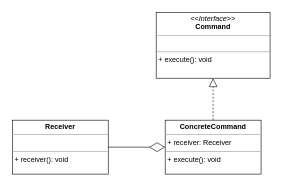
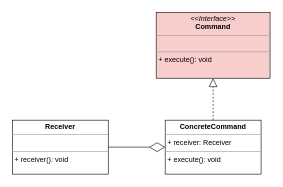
- <mxCell id="2" value="&lt;p style=&quot;margin: 0px ; margin-top: 4px ; text-align: center&quot;&gt;&lt;i&gt;&amp;lt;&amp;lt;Interface&amp;gt;&amp;gt;&lt;/i&gt;&lt;br&gt;&lt;b&gt;Command&lt;/b&gt;&lt;/p&gt;&lt;hr size=&quot;1&quot;&gt;&lt;p style=&quot;margin: 0px ; margin-left: 4px&quot;&gt;&lt;br&gt;&lt;/p&gt;&lt;hr size=&quot;1&quot;&gt;&lt;p style=&quot;margin: 0px ; margin-left: 4px&quot;&gt;+ execute(): void&lt;br&gt;&lt;/p&gt;" style="verticalAlign=top;align=left;overflow=fill;fontSize=12;fontFamily=Helvetica;html=1;" vertex="1" parent="1"><mxGeometry x="260" y="20" width="190" height="110" as="geometry" /></mxCell>
+ <mxCell id="2" value="&lt;p style=&quot;margin: 0px ; margin-top: 4px ; text-align: center&quot;&gt;&lt;i&gt;&amp;lt;&amp;lt;Interface&amp;gt;&amp;gt;&lt;/i&gt;&lt;br&gt;&lt;b&gt;Command&lt;/b&gt;&lt;/p&gt;&lt;hr size=&quot;1&quot;&gt;&lt;p style=&quot;margin: 0px ; margin-left: 4px&quot;&gt;&lt;br&gt;&lt;/p&gt;&lt;hr size=&quot;1&quot;&gt;&lt;p style=&quot;margin: 0px ; margin-left: 4px&quot;&gt;+ execute(): void&lt;br&gt;&lt;/p&gt;" style="verticalAlign=top;align=left;overflow=fill;fontSize=12;fontFamily=Helvetica;html=1;fillColor=#f8cecc;" vertex="1" parent="1"><mxGeometry x="260" y="20" width="190" height="110" as="geometry" /></mxCell>
